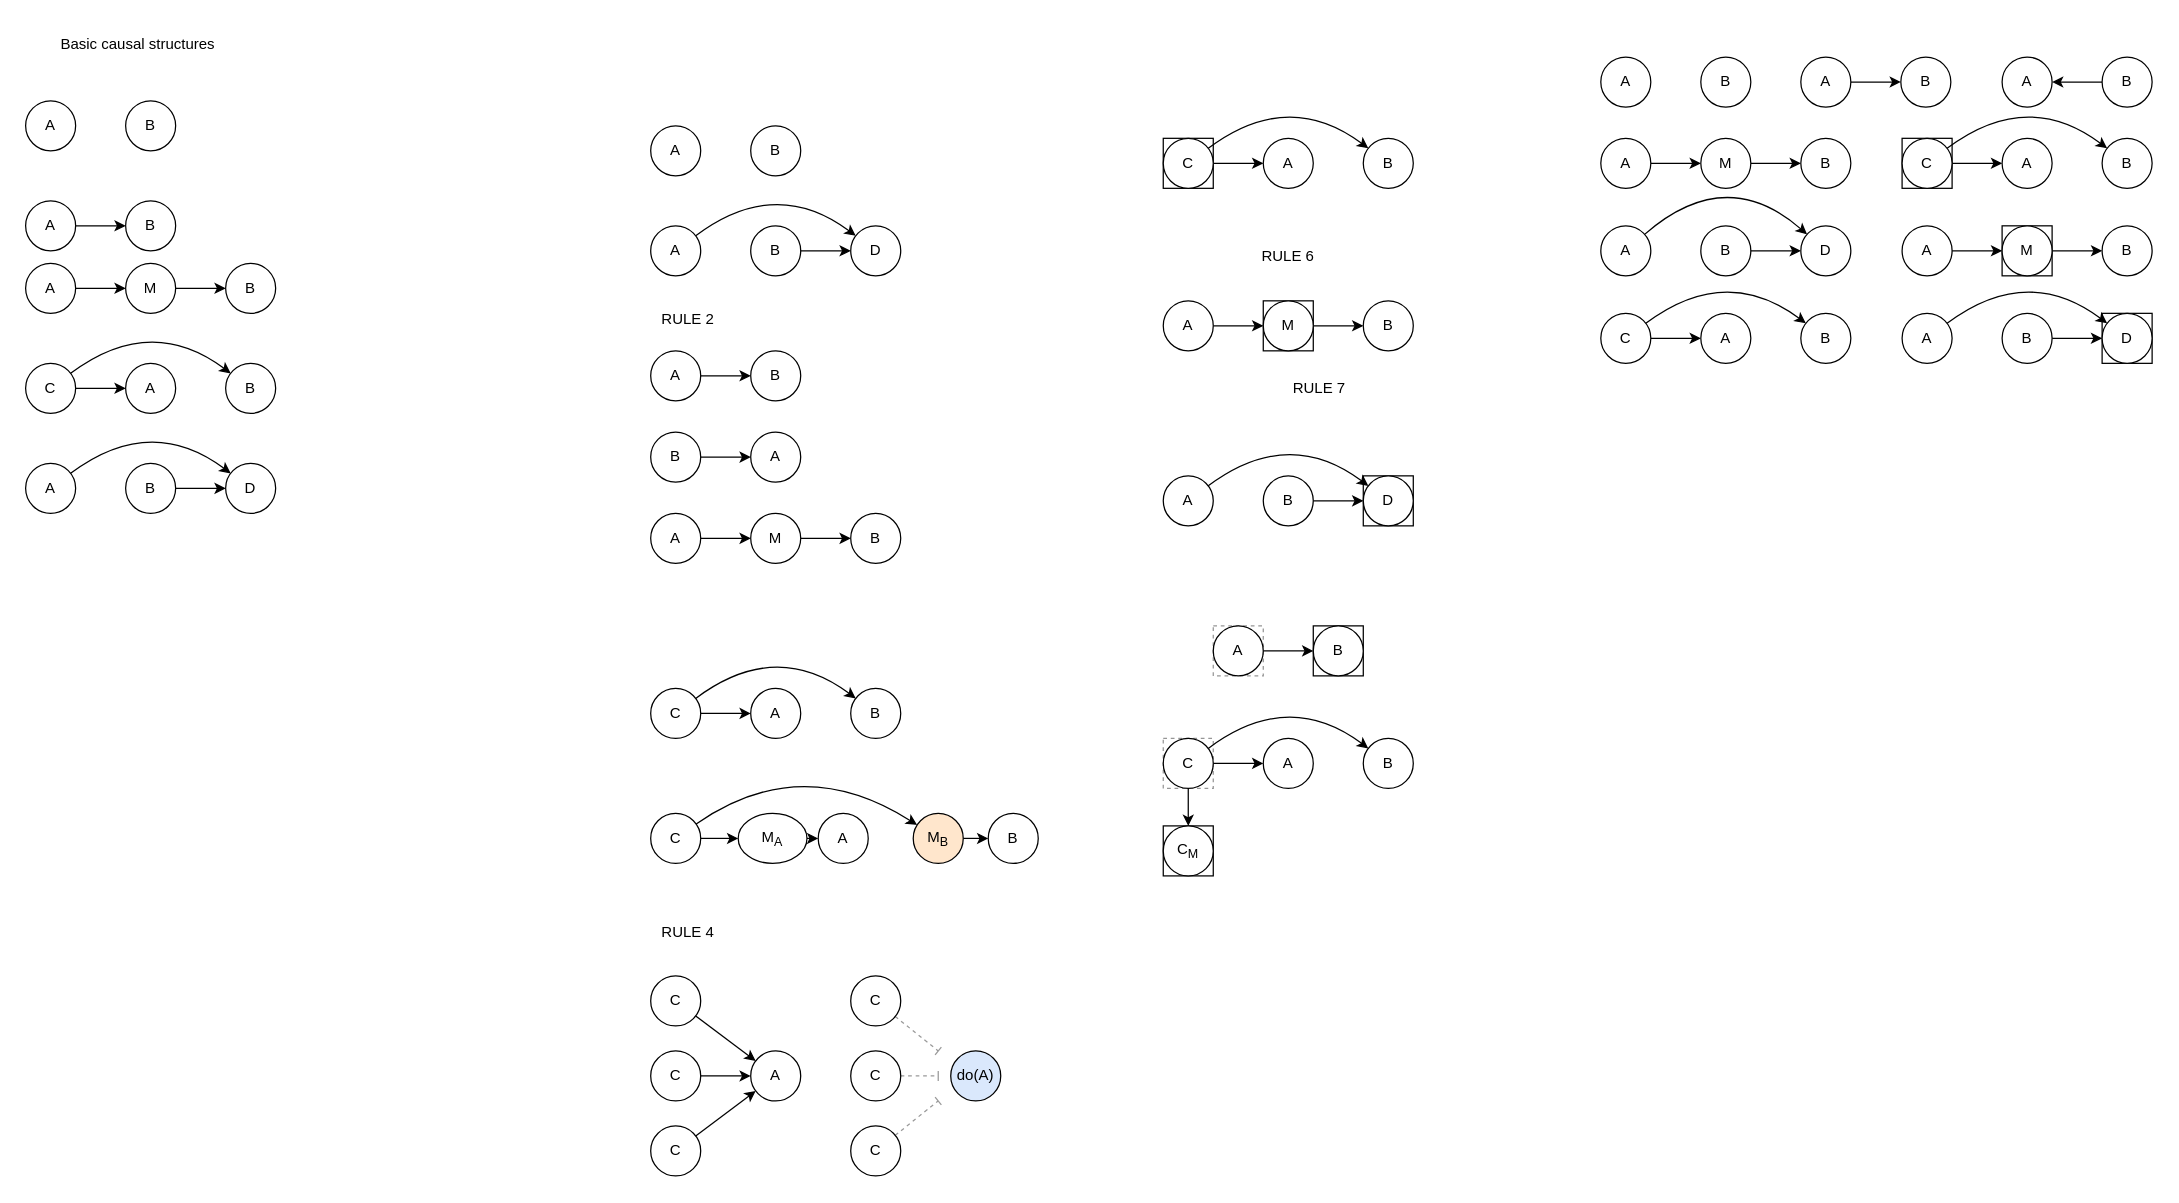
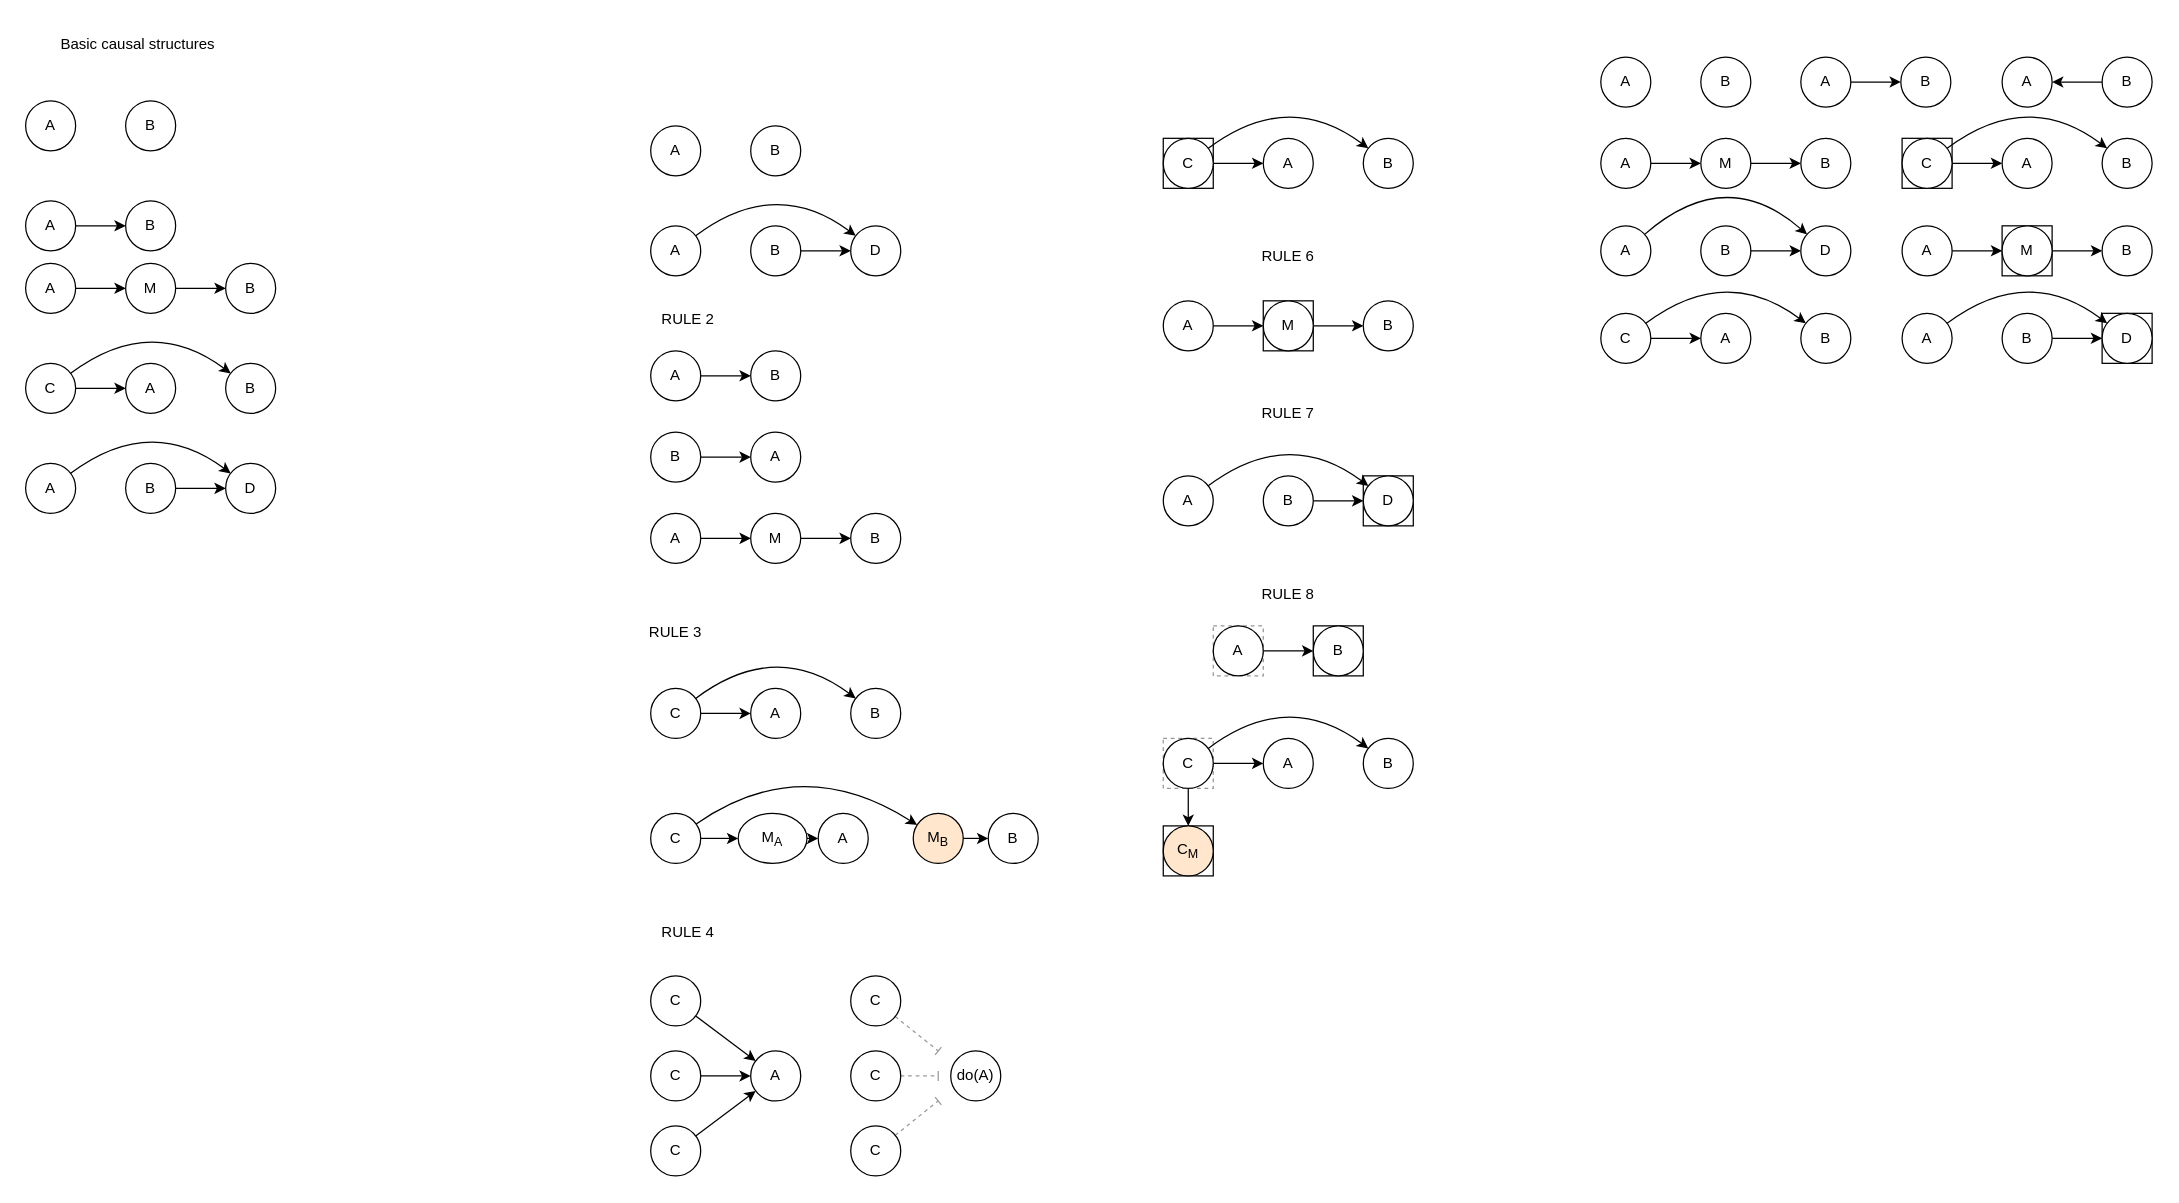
- <mxCell id="67" value="RULE 7" style="text;html=1;strokeColor=none;fillColor=none;align=center;verticalAlign=middle;whiteSpace=wrap;rounded=0;" parent="1" vertex="1"><mxGeometry x="1025" y="295" width="60" height="30" as="geometry" /></mxCell>
+ <mxCell id="67" value="RULE 7" style="text;html=1;strokeColor=none;fillColor=none;align=center;verticalAlign=middle;whiteSpace=wrap;rounded=0;" parent="1" vertex="1"><mxGeometry x="1000" y="315" width="60" height="30" as="geometry" /></mxCell>
+ <mxCell id="135" value="RULE 8" style="text;html=1;strokeColor=none;fillColor=none;align=center;verticalAlign=middle;whiteSpace=wrap;rounded=0;" vertex="1" parent="1"><mxGeometry x="1000" y="460" width="60" height="30" as="geometry" /></mxCell>
+ <mxCell id="54" value="RULE 3" style="text;html=1;strokeColor=none;fillColor=none;align=center;verticalAlign=middle;whiteSpace=wrap;rounded=0;" parent="1" vertex="1"><mxGeometry x="510" y="490" width="60" height="30" as="geometry" /></mxCell>
- <mxCell id="147" value="C&lt;sub&gt;M&lt;/sub&gt;" style="ellipse;whiteSpace=wrap;html=1;aspect=fixed;" vertex="1" parent="1"><mxGeometry x="930" y="660" width="40" height="40" as="geometry" /></mxCell>
+ <mxCell id="147" value="C&lt;sub&gt;M&lt;/sub&gt;" style="ellipse;whiteSpace=wrap;html=1;aspect=fixed;fillColor=#ffe6cc;" vertex="1" parent="1"><mxGeometry x="930" y="660" width="40" height="40" as="geometry" /></mxCell>
- <mxCell id="48" value="do(A)" style="ellipse;whiteSpace=wrap;html=1;aspect=fixed;fillColor=#dae8fc;" parent="1" vertex="1"><mxGeometry x="760" y="840" width="40" height="40" as="geometry" /></mxCell>
+ <mxCell id="48" value="do(A)" style="ellipse;whiteSpace=wrap;html=1;aspect=fixed;" parent="1" vertex="1"><mxGeometry x="760" y="840" width="40" height="40" as="geometry" /></mxCell>
